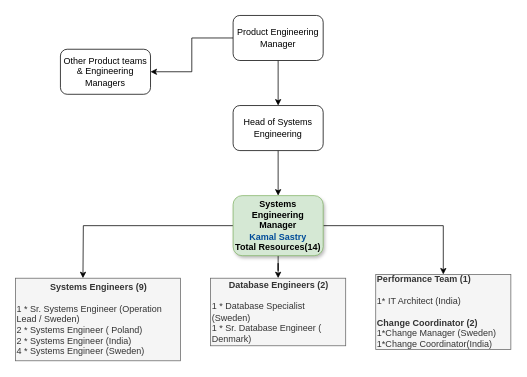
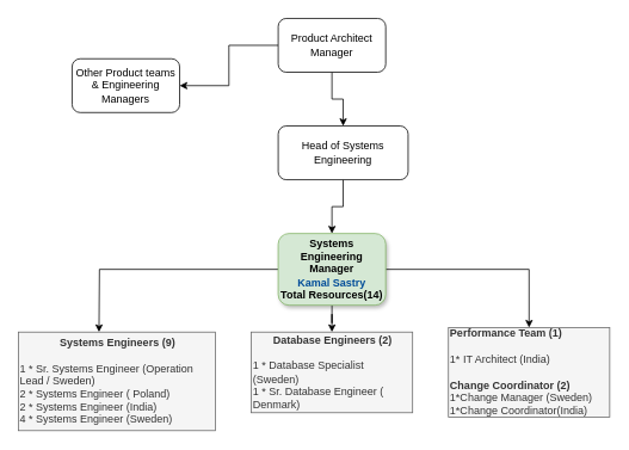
- <mxCell id="10" value="Product Engineering Manager" style="whiteSpace=wrap;html=1;rounded=1;" vertex="1" parent="1"><mxGeometry x="310" y="20" width="120" height="60" as="geometry" /></mxCell>
+ <mxCell id="10" value="Product Architect Manager" style="whiteSpace=wrap;html=1;rounded=1;" vertex="1" parent="1"><mxGeometry x="310" y="20" width="120" height="60" as="geometry" /></mxCell>
- <mxCell id="3" value="Head of Systems Engineering" style="rounded=1;whiteSpace=wrap;html=1;" vertex="1" parent="1"><mxGeometry x="310" y="140" width="120" height="60" as="geometry" /></mxCell>
+ <mxCell id="3" value="Head of Systems Engineering" style="rounded=1;whiteSpace=wrap;html=1;" vertex="1" parent="1"><mxGeometry x="310" y="140" width="145" height="60" as="geometry" /></mxCell>
